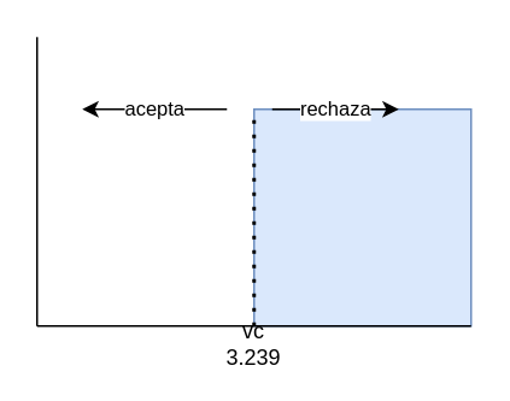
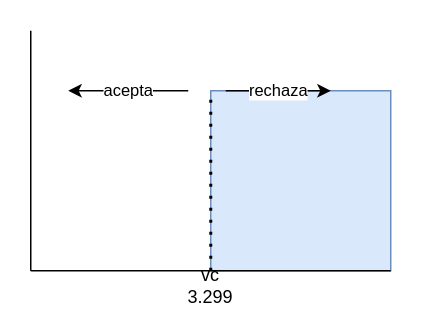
- <mxCell id="6" value="vc&lt;br&gt;3.239" style="text;html=1;strokeColor=none;fillColor=none;align=center;verticalAlign=middle;whiteSpace=wrap;rounded=0;" vertex="1" parent="1"><mxGeometry x="120" y="180" width="40" height="20" as="geometry" /></mxCell>
+ <mxCell id="6" value="vc&lt;br&gt;3.299" style="text;html=1;strokeColor=none;fillColor=none;align=center;verticalAlign=middle;whiteSpace=wrap;rounded=0;" vertex="1" parent="1"><mxGeometry x="120" y="180" width="40" height="20" as="geometry" /></mxCell>
